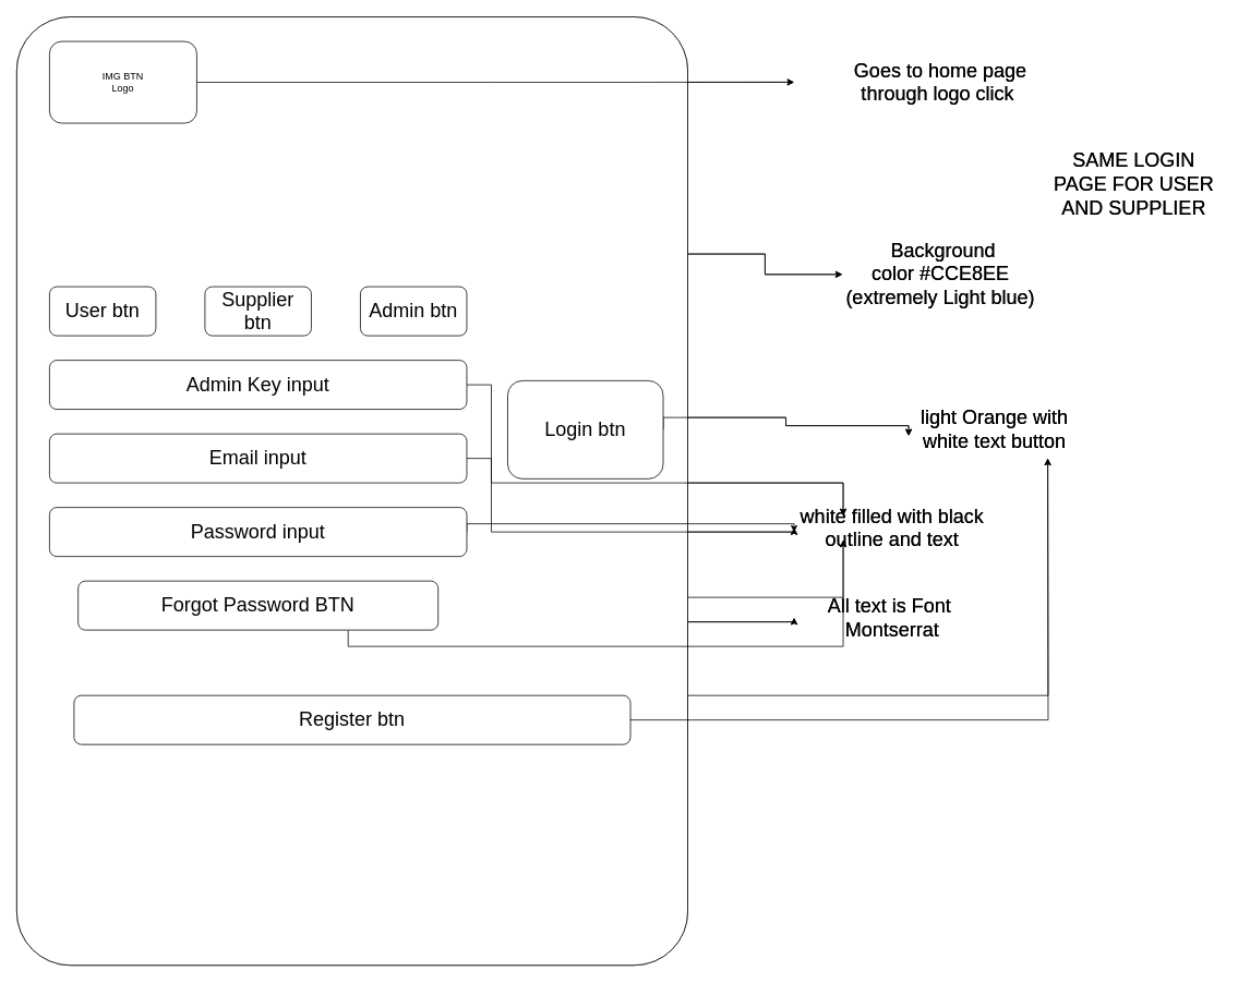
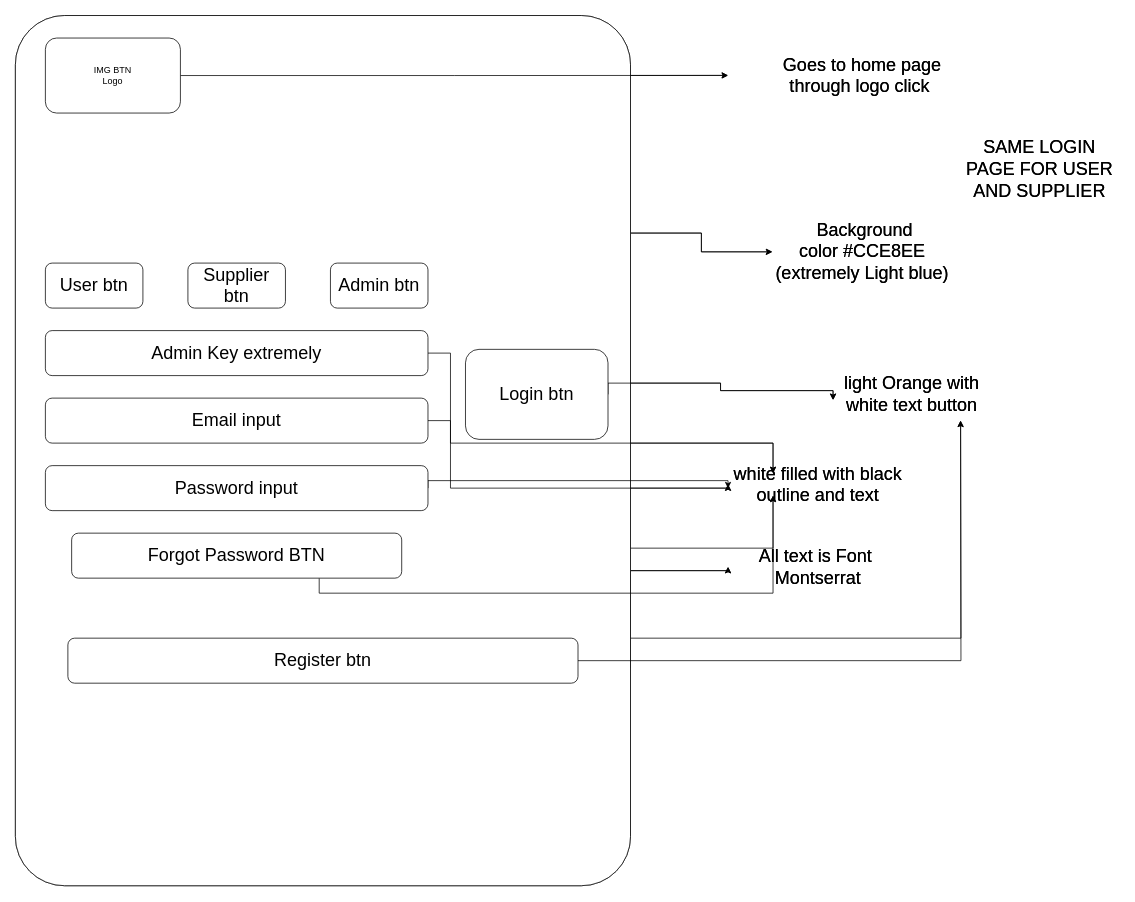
- <mxCell id="35" value="Admin Key input" style="rounded=1;whiteSpace=wrap;html=1;fontSize=24;" vertex="1" parent="1"><mxGeometry x="60" y="440" width="510" height="60" as="geometry" /></mxCell>
+ <mxCell id="35" value="Admin Key extremely" style="rounded=1;whiteSpace=wrap;html=1;fontSize=24;" vertex="1" parent="1"><mxGeometry x="60" y="440" width="510" height="60" as="geometry" /></mxCell>
